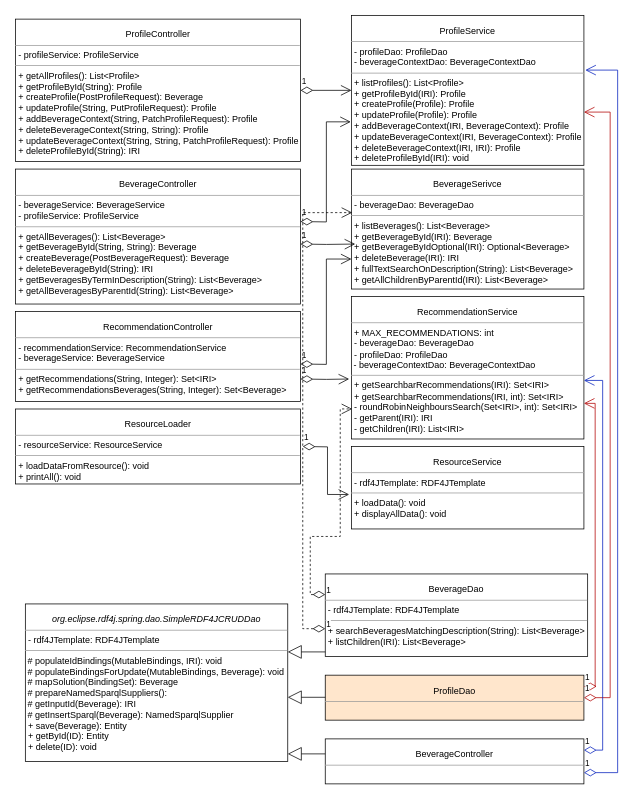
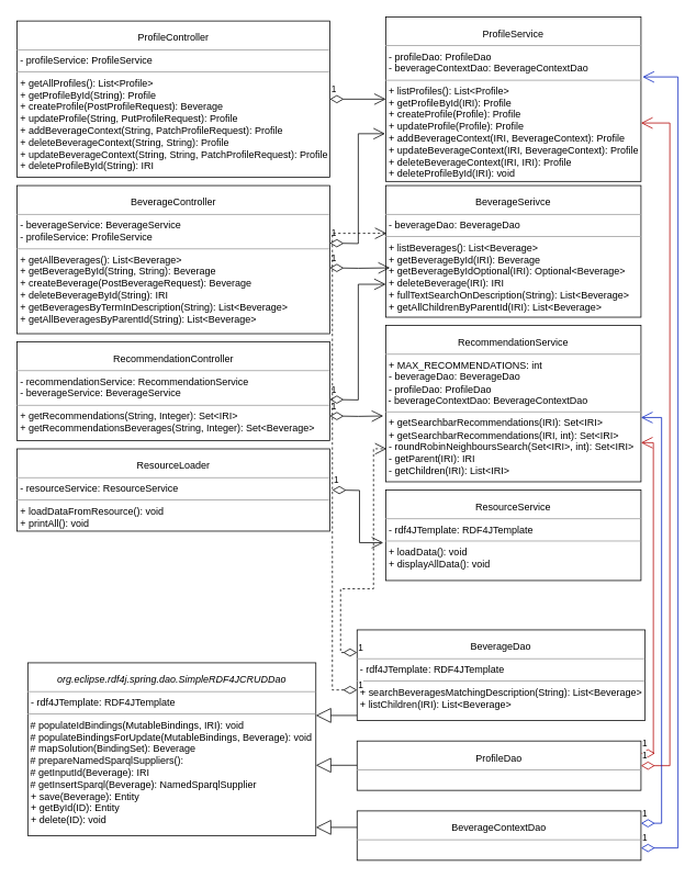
- <mxCell id="12" value="&lt;div align=&quot;center&quot;&gt;&lt;br&gt;&lt;/div&gt;&lt;div align=&quot;center&quot;&gt;ProfileDao&lt;/div&gt;&lt;hr size=&quot;1&quot;&gt;&lt;p style=&quot;margin: 0px ; margin-left: 4px&quot;&gt;&lt;br&gt;&lt;/p&gt;&lt;hr size=&quot;1&quot;&gt;&lt;p style=&quot;margin: 0px ; margin-left: 4px&quot;&gt;&lt;br&gt;&lt;/p&gt;&lt;p style=&quot;margin: 0px ; margin-left: 4px&quot;&gt;&lt;br&gt;&lt;/p&gt;" style="verticalAlign=top;align=left;overflow=fill;fontSize=12;fontFamily=Helvetica;html=1;rounded=0;shadow=0;comic=0;labelBackgroundColor=none;strokeWidth=1;fillColor=#ffe6cc;" vertex="1" parent="1"><mxGeometry x="433" y="900" width="345" height="60" as="geometry" /></mxCell>
+ <mxCell id="12" value="&lt;div align=&quot;center&quot;&gt;&lt;br&gt;&lt;/div&gt;&lt;div align=&quot;center&quot;&gt;ProfileDao&lt;/div&gt;&lt;hr size=&quot;1&quot;&gt;&lt;p style=&quot;margin: 0px ; margin-left: 4px&quot;&gt;&lt;br&gt;&lt;/p&gt;&lt;hr size=&quot;1&quot;&gt;&lt;p style=&quot;margin: 0px ; margin-left: 4px&quot;&gt;&lt;br&gt;&lt;/p&gt;&lt;p style=&quot;margin: 0px ; margin-left: 4px&quot;&gt;&lt;br&gt;&lt;/p&gt;" style="verticalAlign=top;align=left;overflow=fill;fontSize=12;fontFamily=Helvetica;html=1;rounded=0;shadow=0;comic=0;labelBackgroundColor=none;strokeWidth=1" vertex="1" parent="1"><mxGeometry x="433" y="900" width="345" height="60" as="geometry" /></mxCell>
- <mxCell id="13" value="&lt;div align=&quot;center&quot;&gt;&lt;br&gt;&lt;/div&gt;&lt;div align=&quot;center&quot;&gt;BeverageController&lt;/div&gt;&lt;hr size=&quot;1&quot;&gt;&lt;p style=&quot;margin: 0px ; margin-left: 4px&quot;&gt;&lt;br&gt;&lt;/p&gt;&lt;hr size=&quot;1&quot;&gt;&lt;p style=&quot;margin: 0px ; margin-left: 4px&quot;&gt;&lt;br&gt;&lt;/p&gt;&lt;p style=&quot;margin: 0px ; margin-left: 4px&quot;&gt;&lt;br&gt;&lt;/p&gt;" style="verticalAlign=top;align=left;overflow=fill;fontSize=12;fontFamily=Helvetica;html=1;rounded=0;shadow=0;comic=0;labelBackgroundColor=none;strokeWidth=1" vertex="1" parent="1"><mxGeometry x="433" y="985" width="345" height="60" as="geometry" /></mxCell>
+ <mxCell id="13" value="&lt;div align=&quot;center&quot;&gt;&lt;br&gt;&lt;/div&gt;&lt;div align=&quot;center&quot;&gt;BeverageContextDao&lt;/div&gt;&lt;hr size=&quot;1&quot;&gt;&lt;p style=&quot;margin: 0px ; margin-left: 4px&quot;&gt;&lt;br&gt;&lt;/p&gt;&lt;hr size=&quot;1&quot;&gt;&lt;p style=&quot;margin: 0px ; margin-left: 4px&quot;&gt;&lt;br&gt;&lt;/p&gt;&lt;p style=&quot;margin: 0px ; margin-left: 4px&quot;&gt;&lt;br&gt;&lt;/p&gt;" style="verticalAlign=top;align=left;overflow=fill;fontSize=12;fontFamily=Helvetica;html=1;rounded=0;shadow=0;comic=0;labelBackgroundColor=none;strokeWidth=1" vertex="1" parent="1"><mxGeometry x="433" y="985" width="345" height="60" as="geometry" /></mxCell>
